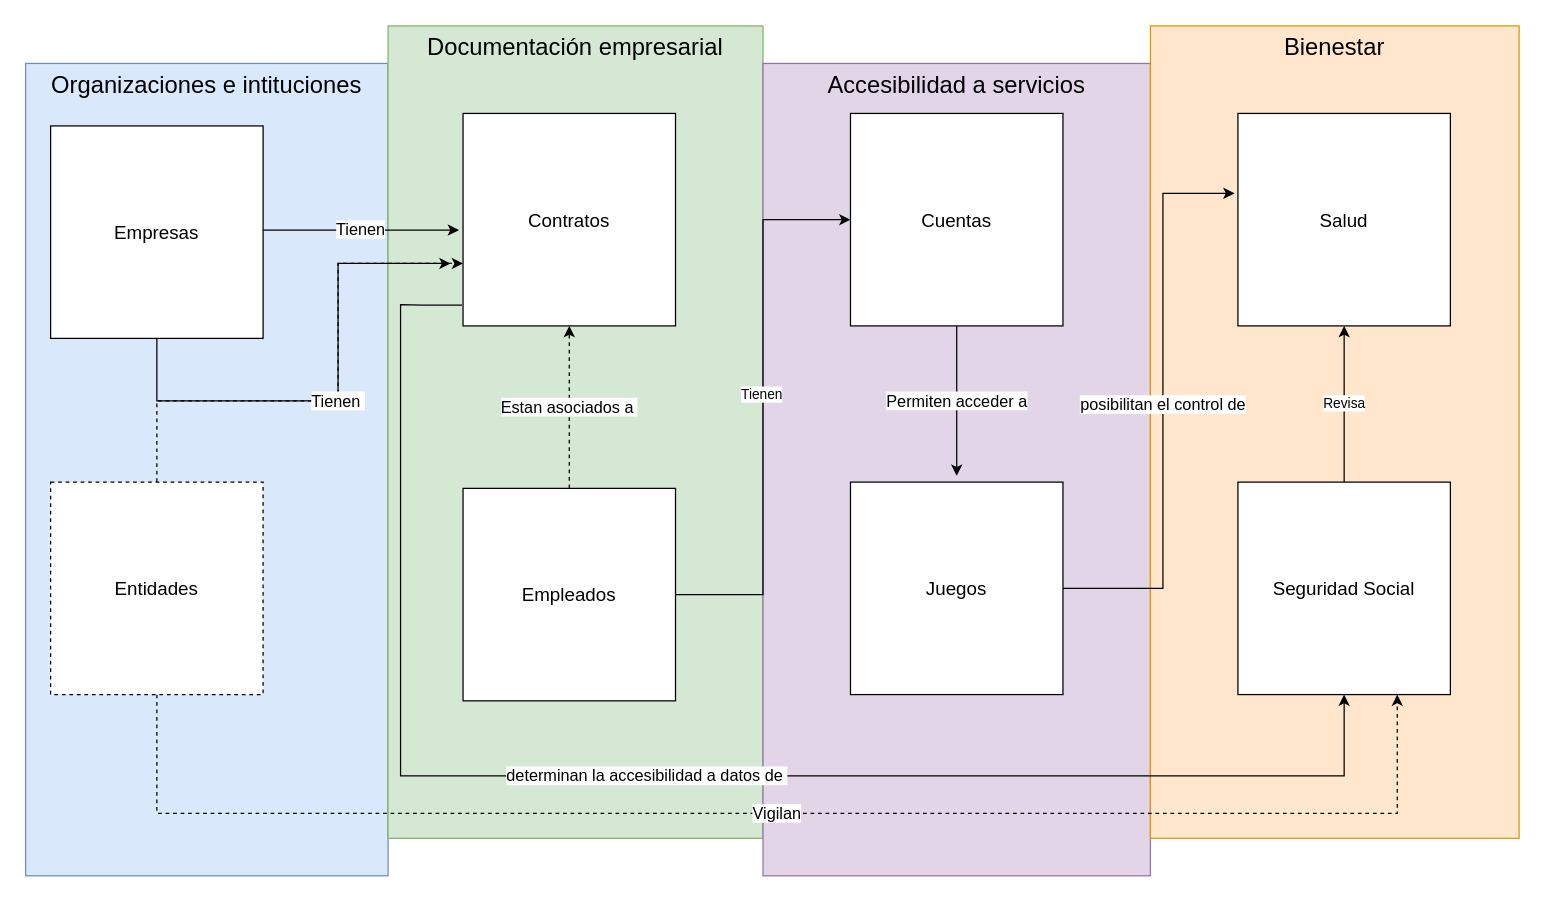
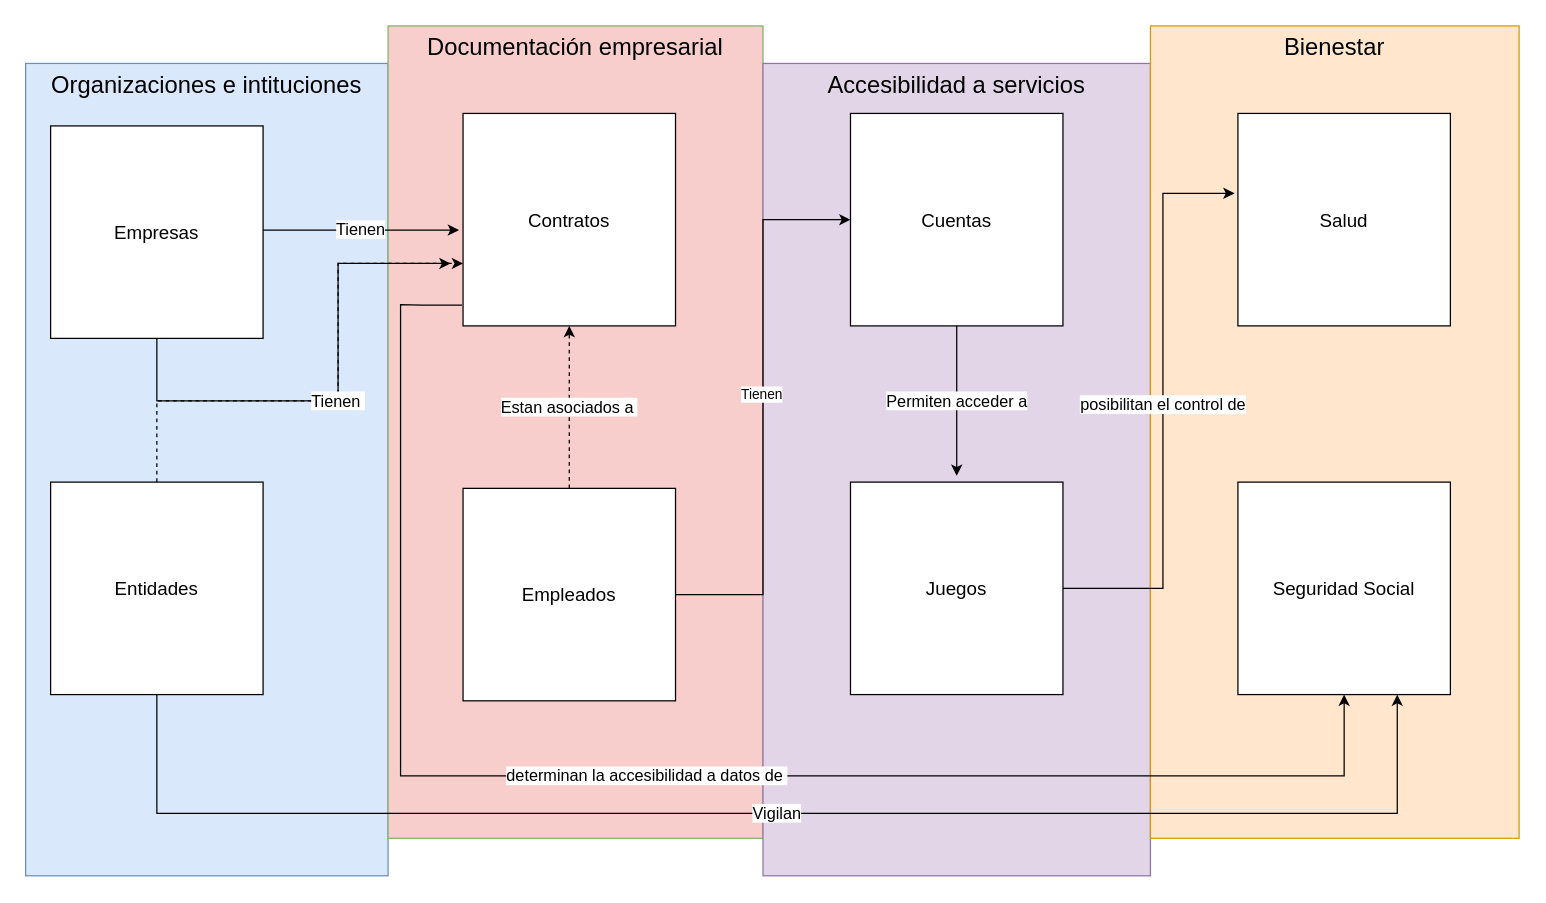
- <mxCell id="16" value="Revisa" style="edgeStyle=orthogonalEdgeStyle;rounded=0;orthogonalLoop=1;jettySize=auto;html=1;entryX=0.5;entryY=1;entryDx=0;entryDy=0;" edge="1" parent="1" source="17" target="18"><mxGeometry relative="1" as="geometry" /></mxCell>
- <mxCell id="3" value="Documentación empresarial" style="rounded=0;whiteSpace=wrap;html=1;fillColor=#d5e8d4;strokeColor=#82b366;fontSize=19;verticalAlign=top;" vertex="1" parent="1"><mxGeometry x="310" y="20" width="300" height="650" as="geometry" /></mxCell>
+ <mxCell id="3" value="Documentación empresarial" style="rounded=0;whiteSpace=wrap;html=1;fillColor=#f8cecc;strokeColor=#82b366;fontSize=19;verticalAlign=top;" vertex="1" parent="1"><mxGeometry x="310" y="20" width="300" height="650" as="geometry" /></mxCell>
- <mxCell id="24" value="Entidades" style="whiteSpace=wrap;html=1;aspect=fixed;fontSize=15;dashed=1;" vertex="1" parent="1"><mxGeometry x="40" y="385" width="170" height="170" as="geometry" /></mxCell>
+ <mxCell id="24" value="Entidades" style="whiteSpace=wrap;html=1;aspect=fixed;fontSize=15;" vertex="1" parent="1"><mxGeometry x="40" y="385" width="170" height="170" as="geometry" /></mxCell>
- <mxCell id="22" value="Vigilan" style="edgeStyle=orthogonalEdgeStyle;rounded=0;orthogonalLoop=1;jettySize=auto;html=1;entryX=0.75;entryY=1;entryDx=0;entryDy=0;fontSize=13;dashed=1;" edge="1" parent="1" source="24" target="17"><mxGeometry relative="1" as="geometry"><Array as="points"><mxPoint x="125" y="650" /><mxPoint x="1118" y="650" /></Array></mxGeometry></mxCell>
+ <mxCell id="22" value="Vigilan" style="edgeStyle=orthogonalEdgeStyle;rounded=0;orthogonalLoop=1;jettySize=auto;html=1;entryX=0.75;entryY=1;entryDx=0;entryDy=0;fontSize=13;" edge="1" parent="1" source="24" target="17"><mxGeometry relative="1" as="geometry"><Array as="points"><mxPoint x="125" y="650" /><mxPoint x="1118" y="650" /></Array></mxGeometry></mxCell>
